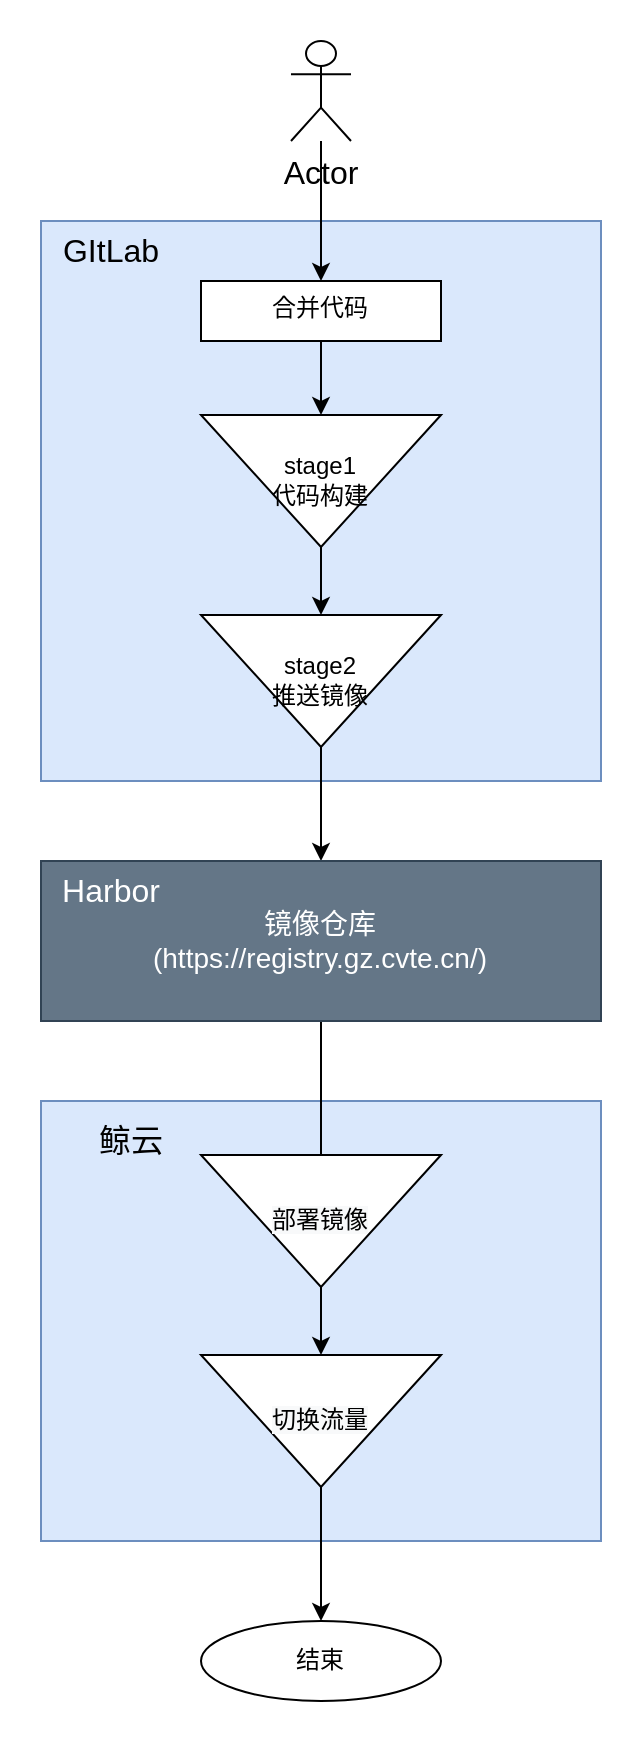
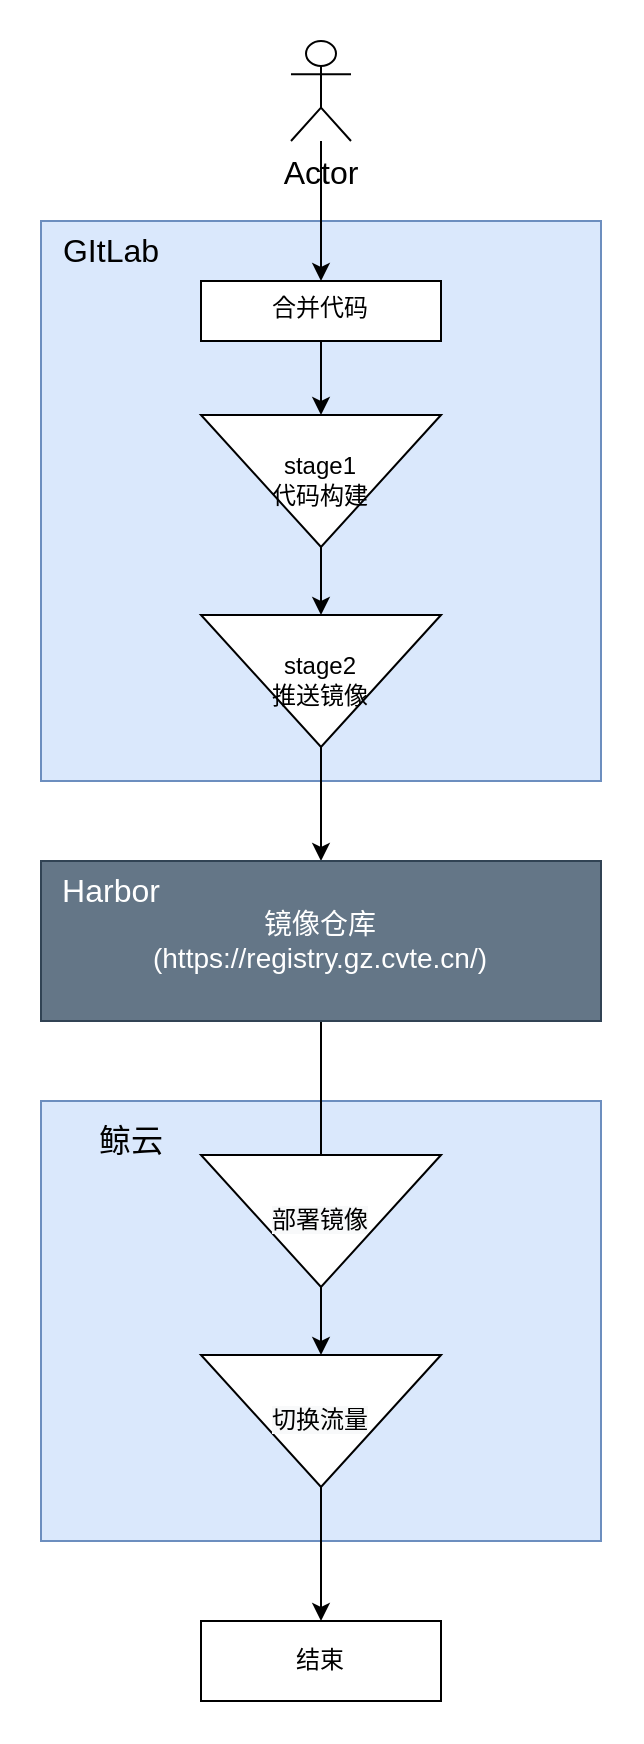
- <mxCell id="19" value="结束" style="ellipse;whiteSpace=wrap;html=1;" vertex="1" parent="1"><mxGeometry x="100" y="810" width="120" height="40" as="geometry" /></mxCell>
+ <mxCell id="19" value="结束" style="whiteSpace=wrap;html=1;" vertex="1" parent="1"><mxGeometry x="100" y="810" width="120" height="40" as="geometry" /></mxCell>
